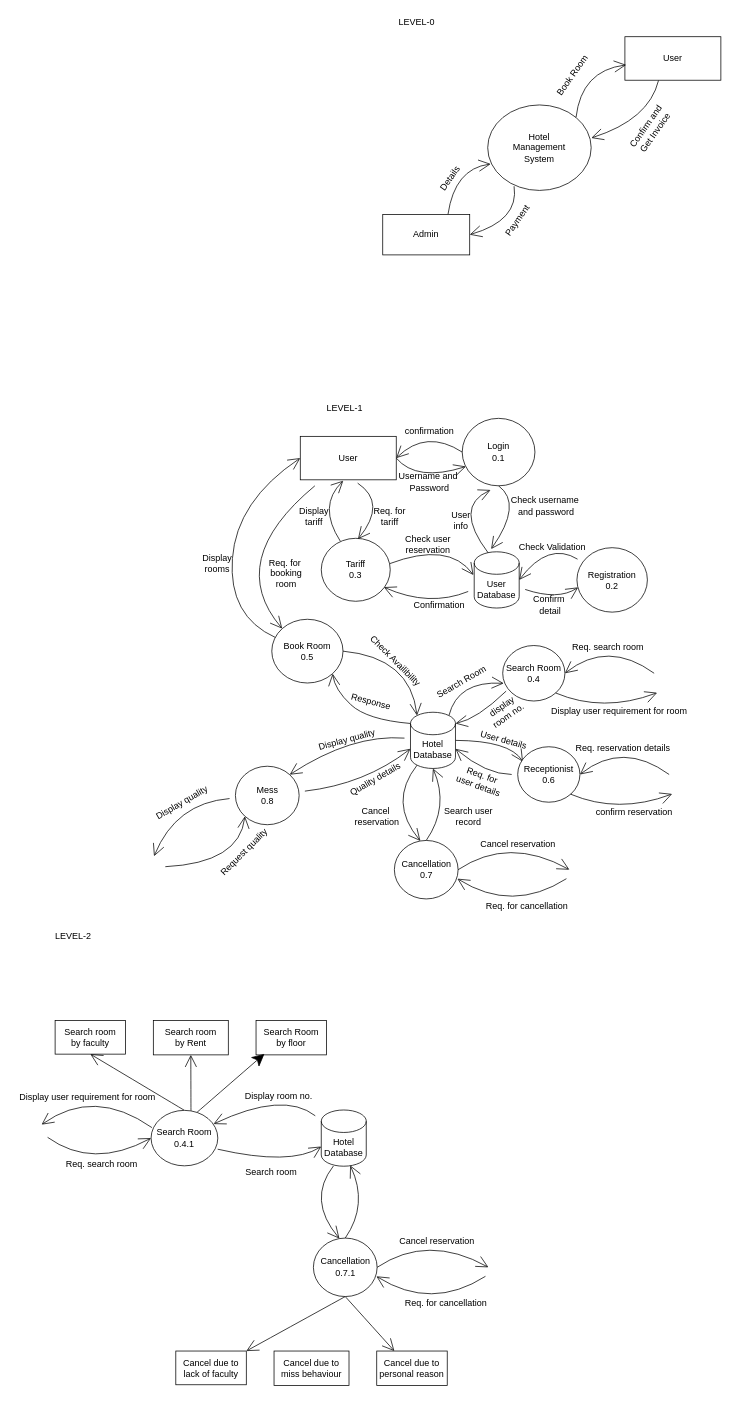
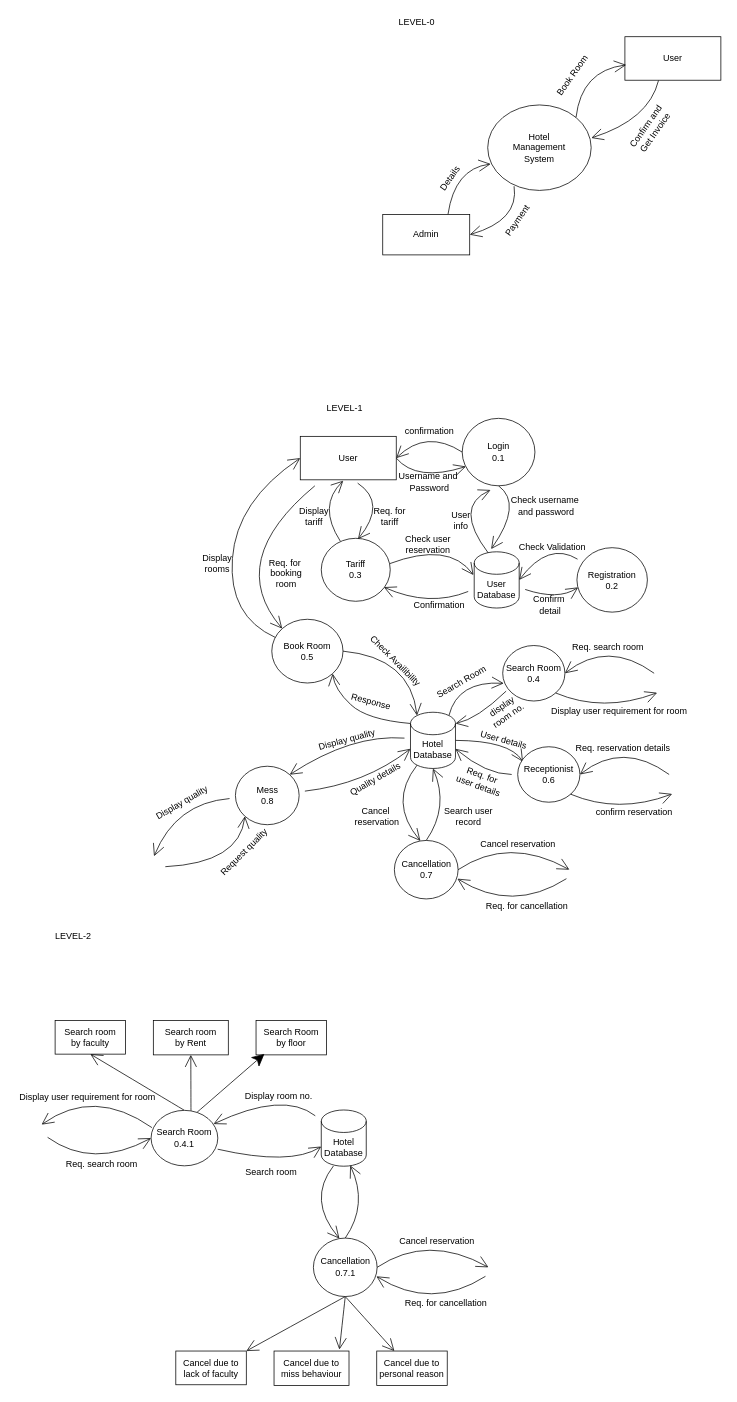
+ <mxCell id="106" style="edgeStyle=none;curved=1;rounded=0;orthogonalLoop=1;jettySize=auto;html=1;exitX=0.5;exitY=1;exitDx=0;exitDy=0;entryX=0.872;entryY=-0.043;entryDx=0;entryDy=0;entryPerimeter=0;endArrow=open;startSize=14;endSize=14;sourcePerimeterSpacing=8;targetPerimeterSpacing=8;" edge="1" parent="1" source="108" target="115"><mxGeometry relative="1" as="geometry" /></mxCell>
